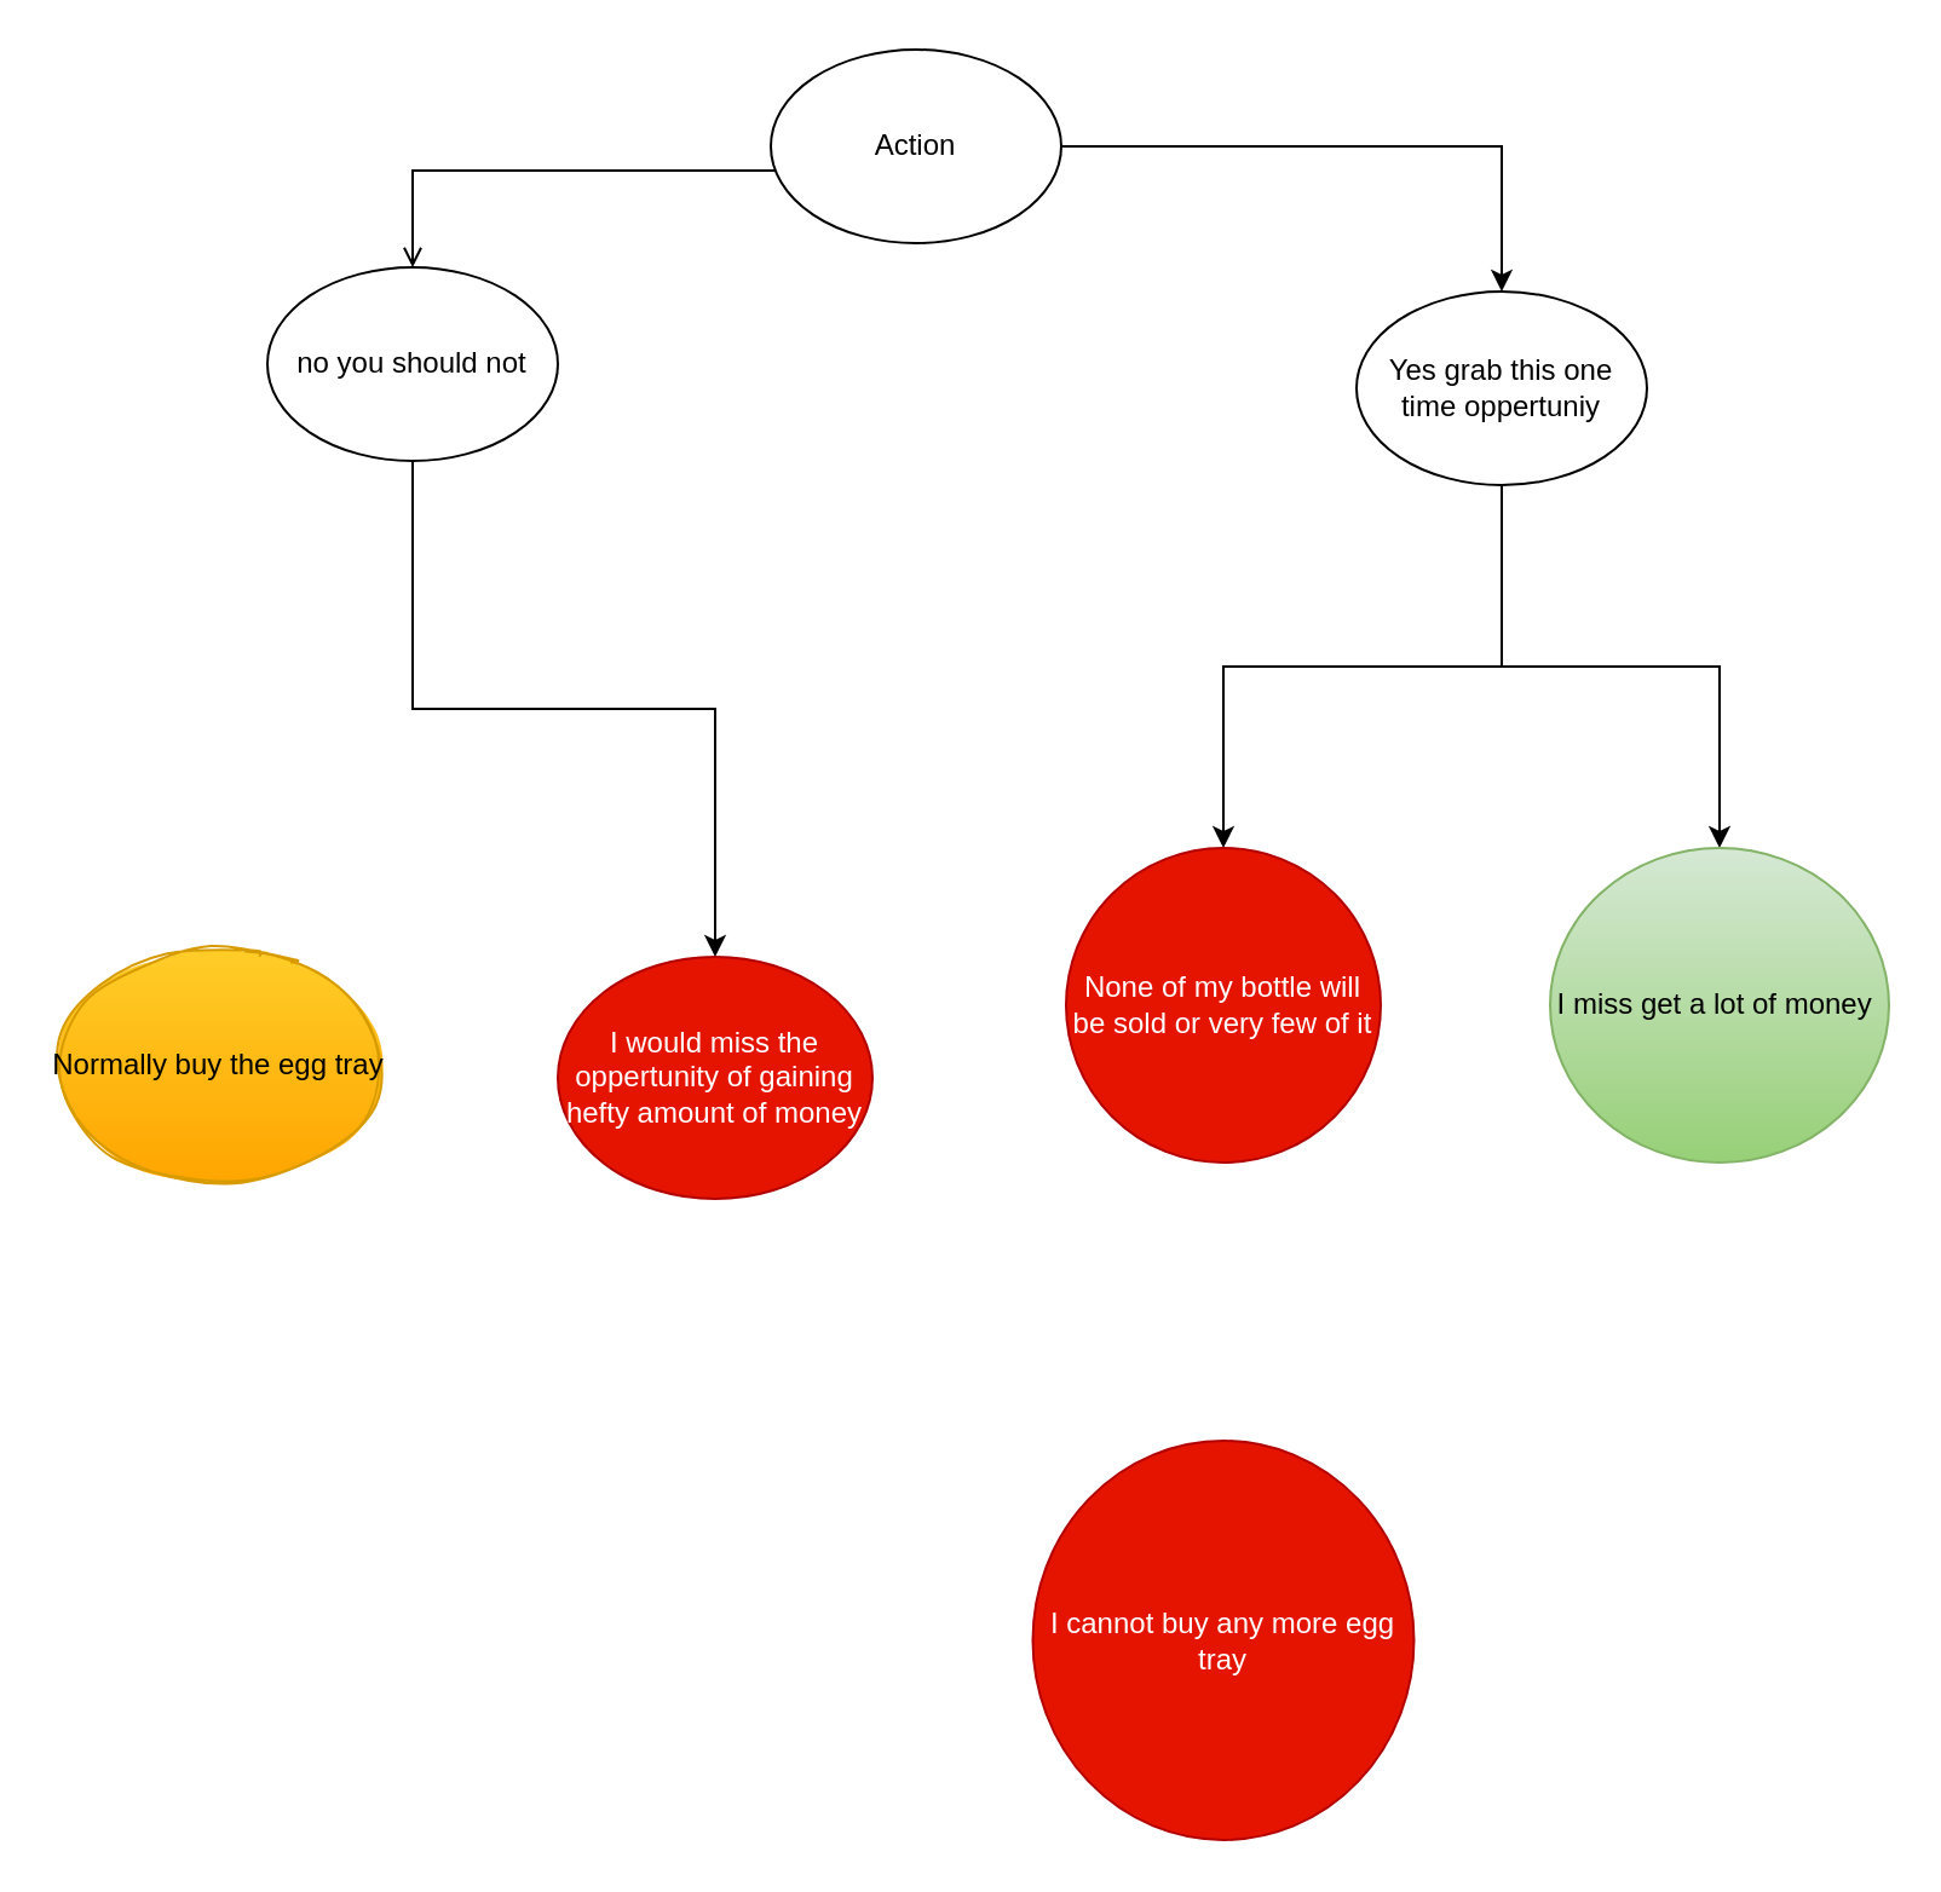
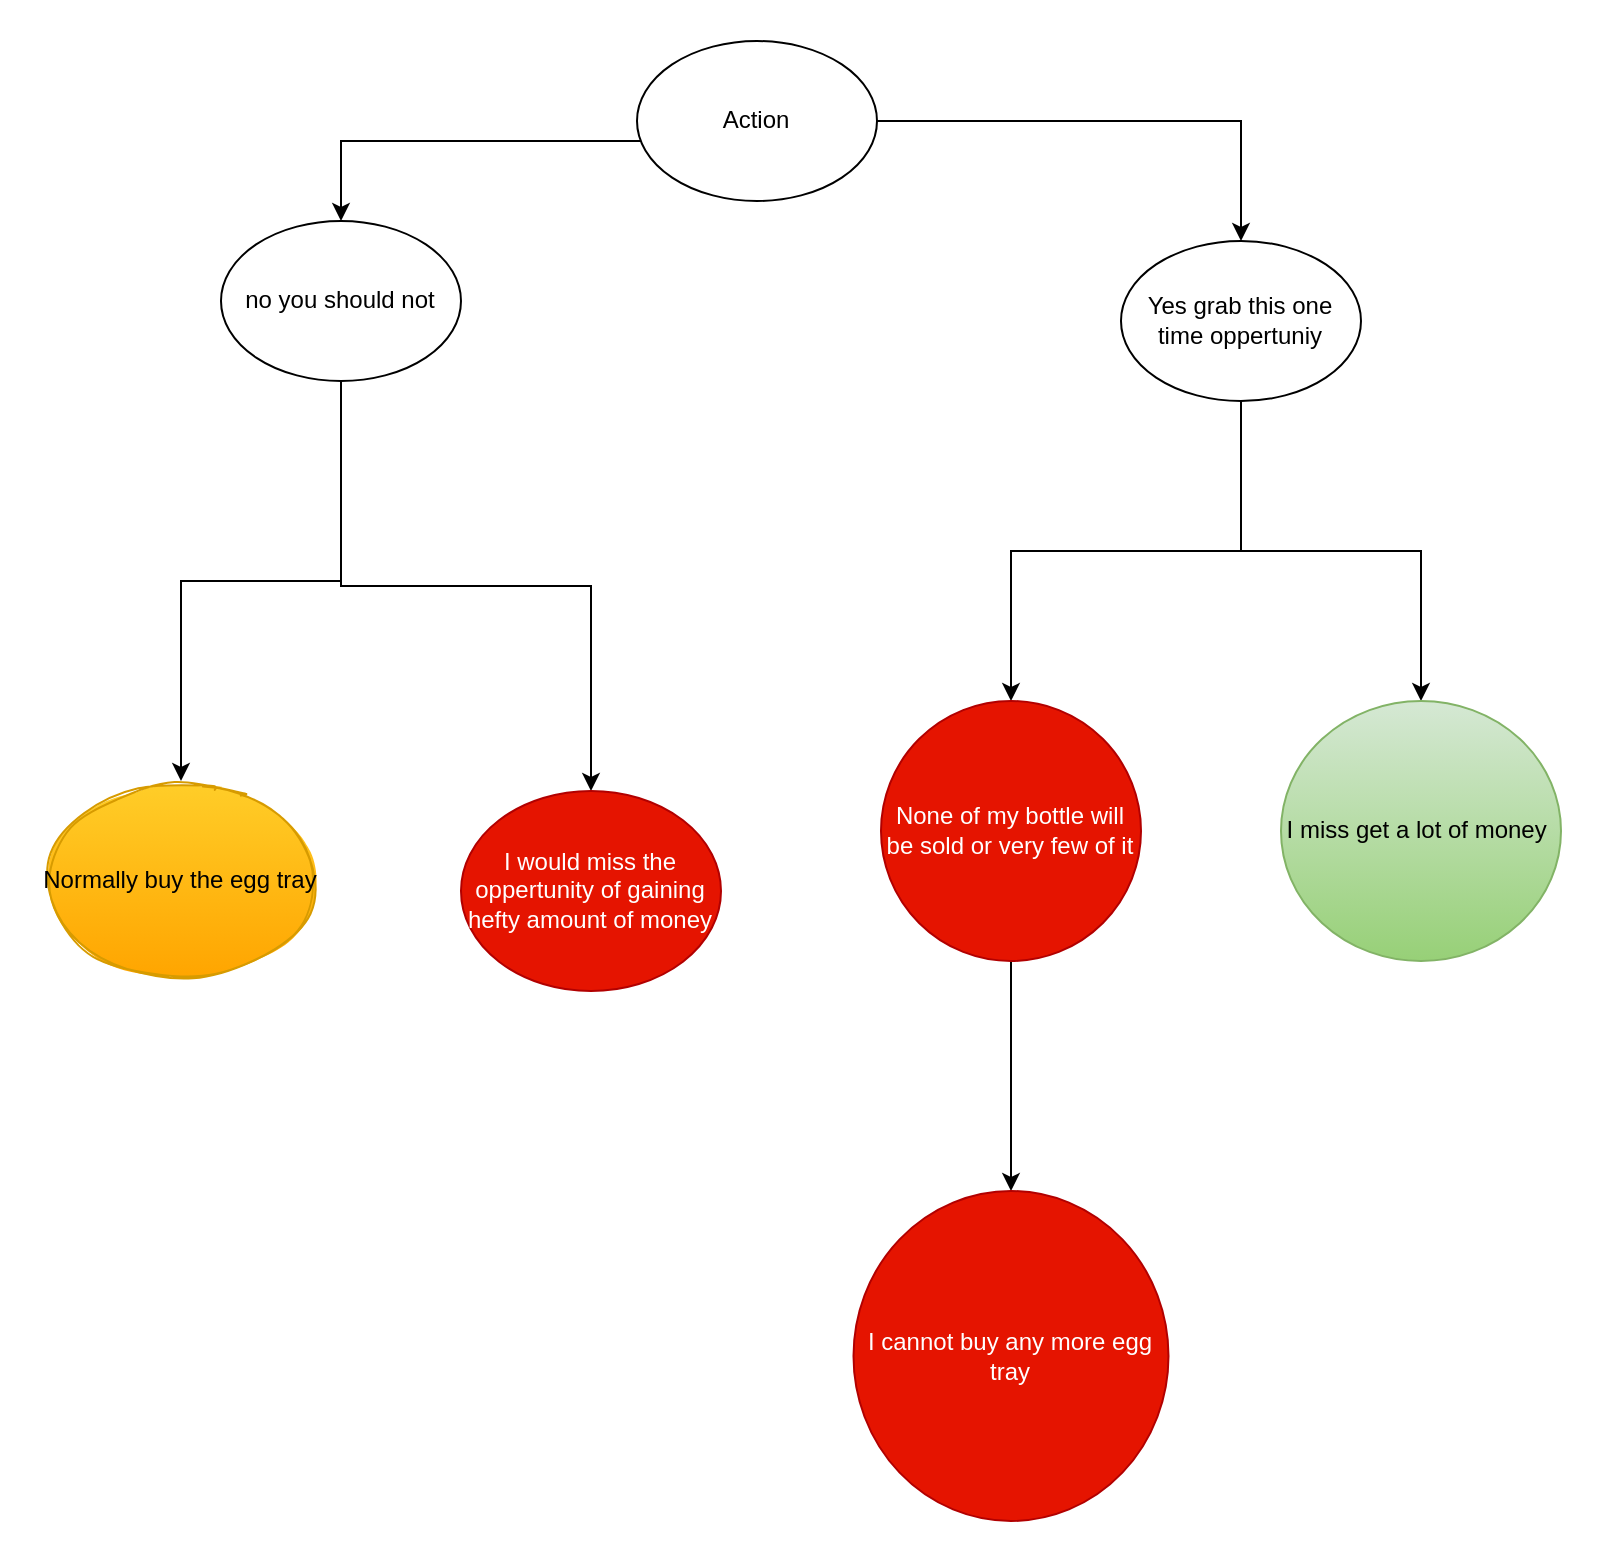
- <mxCell id="2" value="" style="edgeStyle=orthogonalEdgeStyle;rounded=0;orthogonalLoop=1;jettySize=auto;html=1;endArrow=open;" edge="1" parent="1" source="4" target="7"><mxGeometry relative="1" as="geometry"><Array as="points"><mxPoint x="280" y="70" /><mxPoint x="280" y="70" /></Array></mxGeometry></mxCell>
+ <mxCell id="2" value="" style="edgeStyle=orthogonalEdgeStyle;rounded=0;orthogonalLoop=1;jettySize=auto;html=1;" edge="1" parent="1" source="4" target="7"><mxGeometry relative="1" as="geometry"><Array as="points"><mxPoint x="280" y="70" /><mxPoint x="280" y="70" /></Array></mxGeometry></mxCell>
+ <mxCell id="6" style="edgeStyle=orthogonalEdgeStyle;rounded=0;orthogonalLoop=1;jettySize=auto;html=1;" edge="1" parent="1" source="7" target="12"><mxGeometry relative="1" as="geometry" /></mxCell>
+ <mxCell id="14" value="" style="edgeStyle=orthogonalEdgeStyle;rounded=0;orthogonalLoop=1;jettySize=auto;html=1;" edge="1" parent="1" source="15" target="16"><mxGeometry relative="1" as="geometry" /></mxCell>
